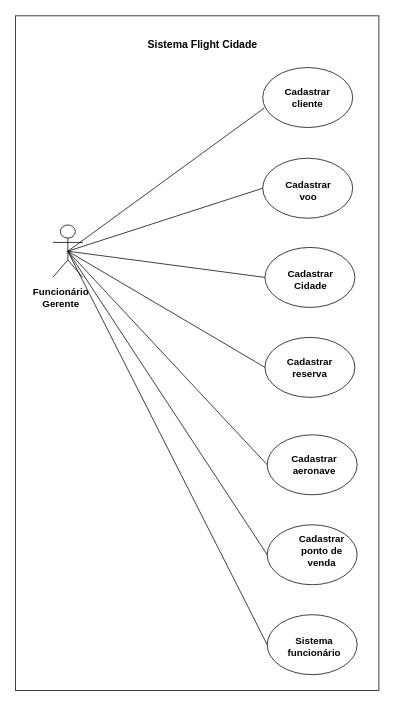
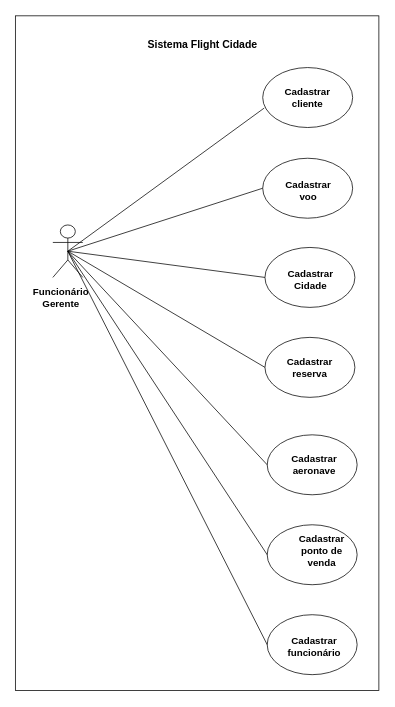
- <mxCell id="25" value="Sistema&lt;br&gt;funcionário" style="text;html=1;strokeColor=none;fillColor=none;align=center;verticalAlign=middle;whiteSpace=wrap;rounded=0;fontSize=13;fontStyle=1" vertex="1" parent="1"><mxGeometry x="399" y="851" width="40" height="20" as="geometry" /></mxCell>
+ <mxCell id="25" value="Cadastrar&lt;br&gt;funcionário" style="text;html=1;strokeColor=none;fillColor=none;align=center;verticalAlign=middle;whiteSpace=wrap;rounded=0;fontSize=13;fontStyle=1" vertex="1" parent="1"><mxGeometry x="399" y="851" width="40" height="20" as="geometry" /></mxCell>
